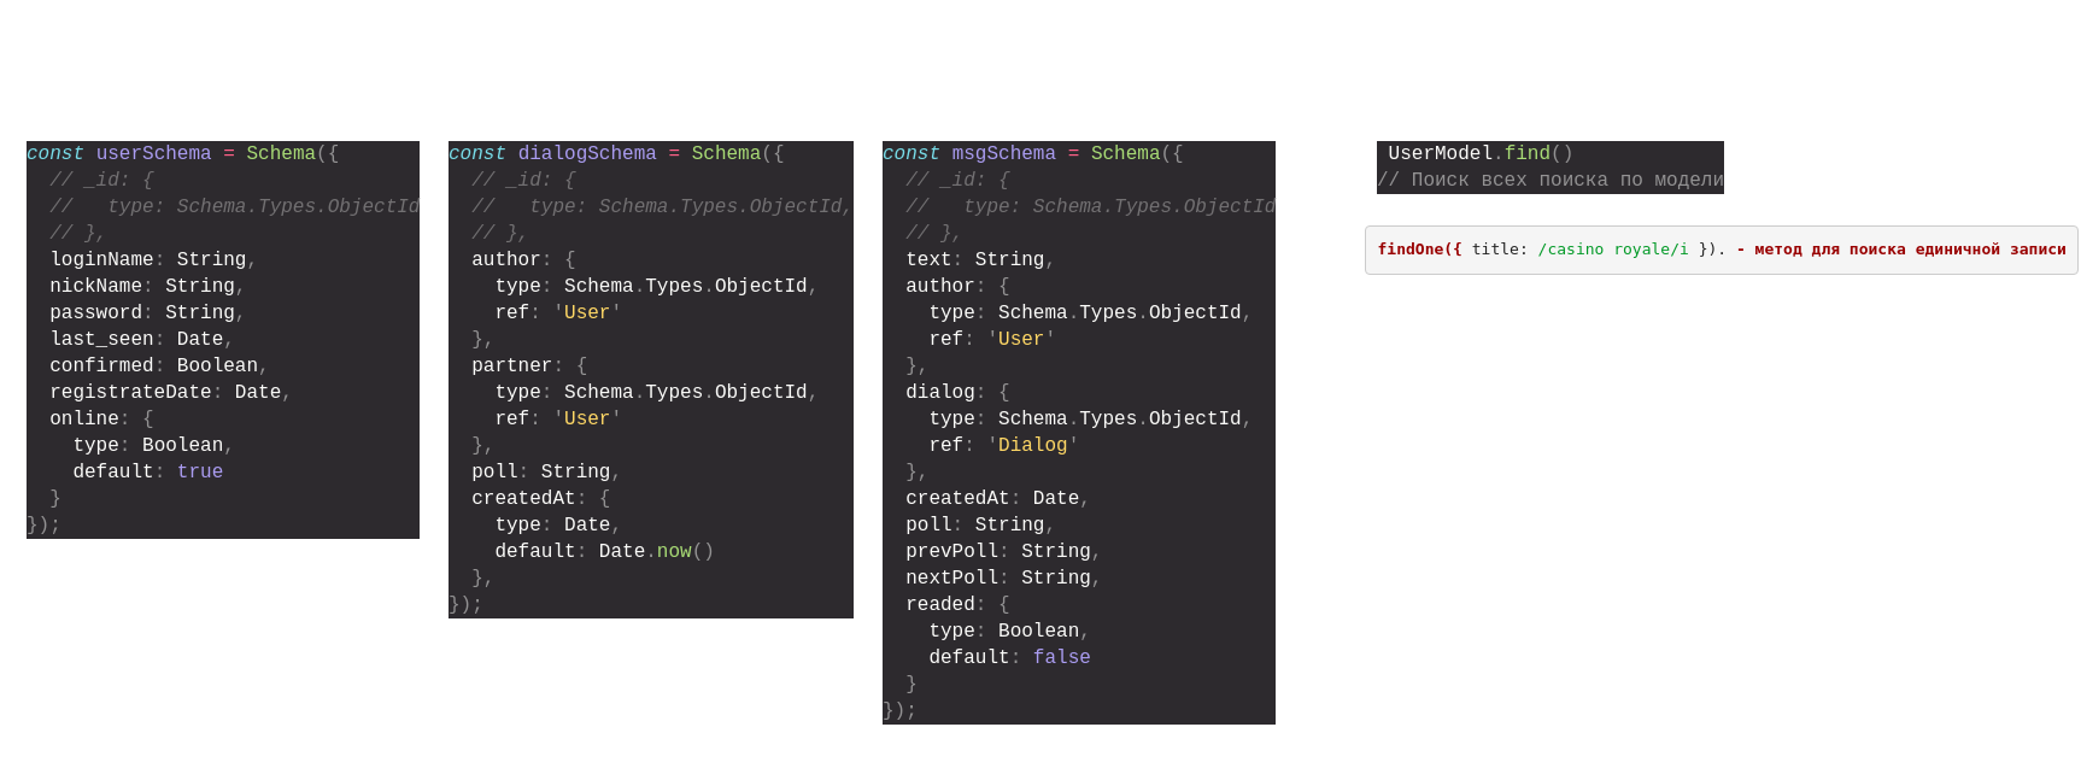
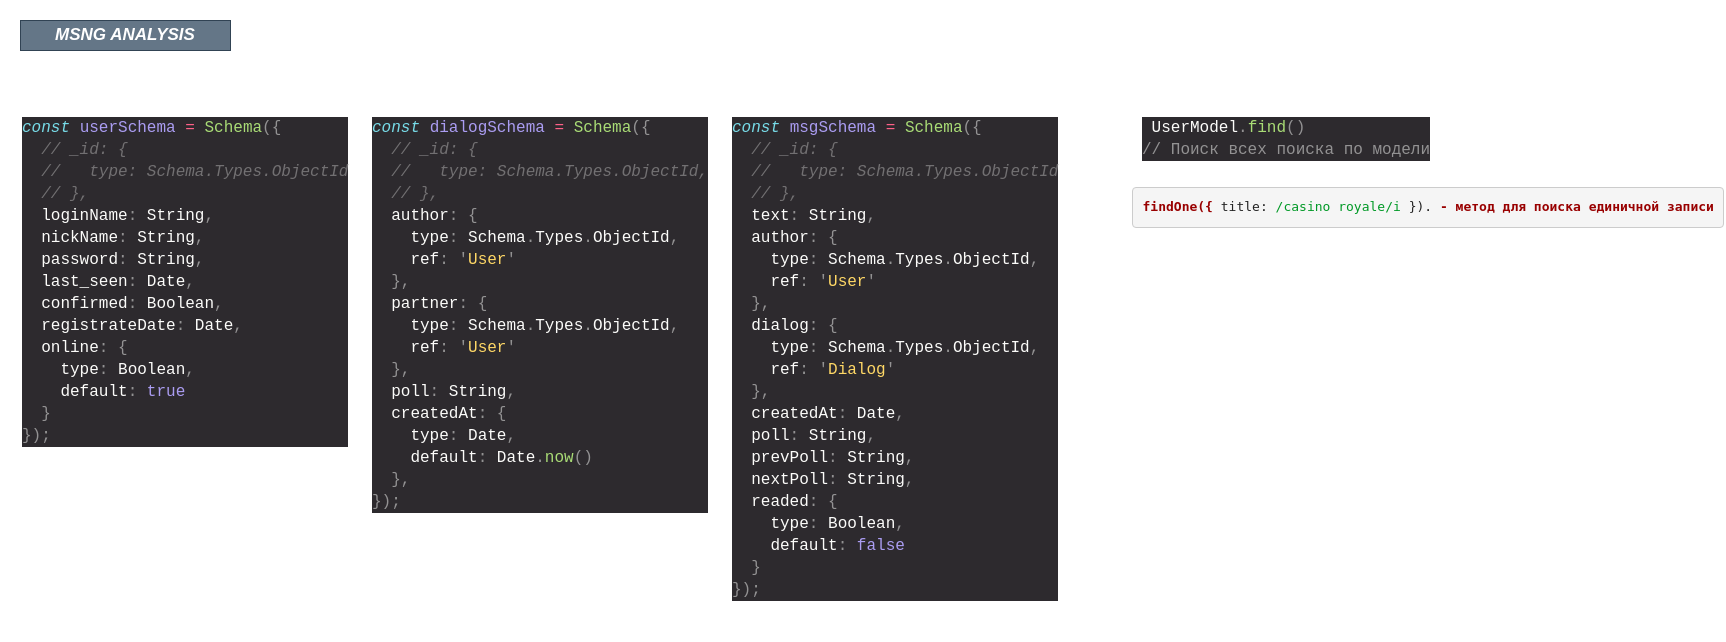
+ <mxCell id="2" value="&lt;i&gt;&lt;b&gt;&lt;font style=&quot;font-size: 17px;&quot;&gt;MSNG ANALYSIS&lt;/font&gt;&lt;/b&gt;&lt;/i&gt;" style="text;html=1;strokeColor=#314354;fillColor=#647687;align=center;verticalAlign=middle;whiteSpace=wrap;rounded=0;fontColor=#ffffff;" vertex="1" parent="1"><mxGeometry x="20" y="20" width="210" height="30" as="geometry" /></mxCell>
